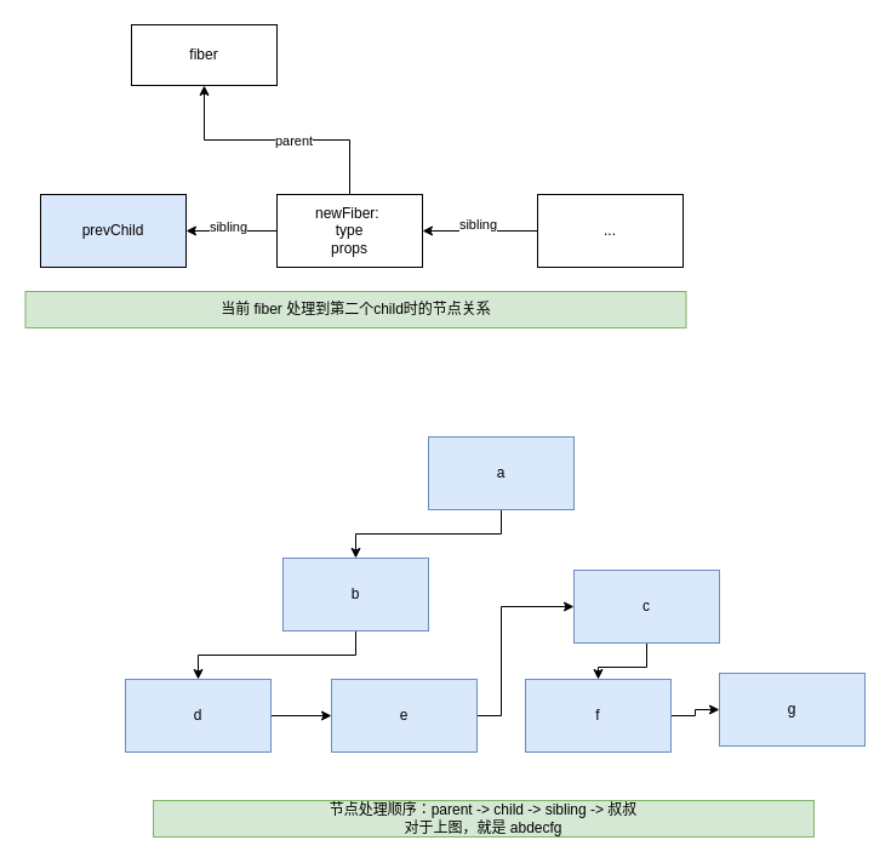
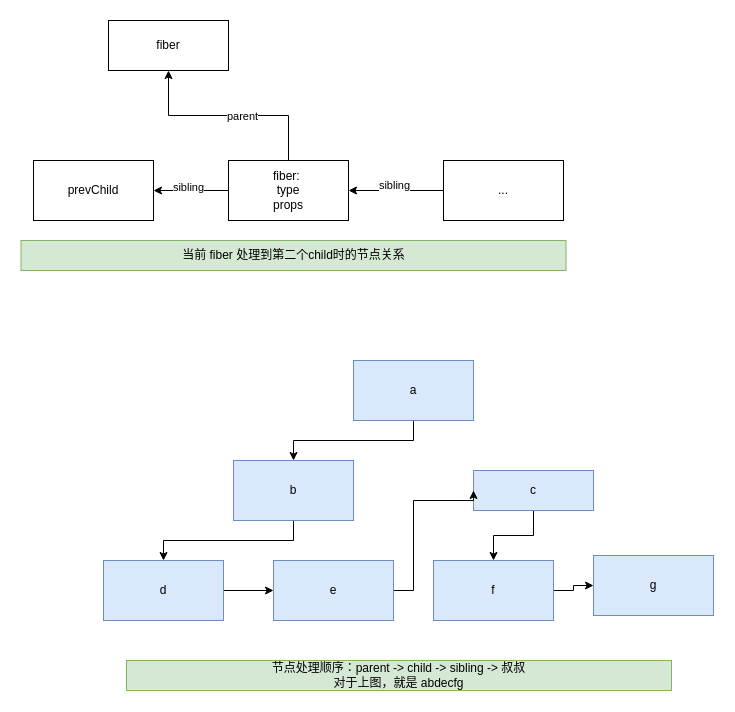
- <mxCell id="3" value="prevChild" style="rounded=0;whiteSpace=wrap;html=1;fillColor=#dae8fc;" vertex="1" parent="1"><mxGeometry x="33" y="160" width="120" height="60" as="geometry" /></mxCell>
+ <mxCell id="3" value="prevChild" style="rounded=0;whiteSpace=wrap;html=1;" vertex="1" parent="1"><mxGeometry x="33" y="160" width="120" height="60" as="geometry" /></mxCell>
- <mxCell id="8" value="newFiber:&amp;nbsp;&lt;div&gt;type&lt;/div&gt;&lt;div&gt;props&lt;/div&gt;" style="rounded=0;whiteSpace=wrap;html=1;" vertex="1" parent="1"><mxGeometry x="228" y="160" width="120" height="60" as="geometry" /></mxCell>
+ <mxCell id="8" value="fiber:&amp;nbsp;&lt;div&gt;type&lt;/div&gt;&lt;div&gt;props&lt;/div&gt;" style="rounded=0;whiteSpace=wrap;html=1;" vertex="1" parent="1"><mxGeometry x="228" y="160" width="120" height="60" as="geometry" /></mxCell>
- <mxCell id="17" value="c" style="rounded=0;whiteSpace=wrap;html=1;fillColor=#dae8fc;strokeColor=#6c8ebf;" vertex="1" parent="1"><mxGeometry x="473" y="470" width="120" height="60" as="geometry" /></mxCell>
+ <mxCell id="17" value="c" style="rounded=0;whiteSpace=wrap;html=1;fillColor=#dae8fc;strokeColor=#6c8ebf;" vertex="1" parent="1"><mxGeometry x="473" y="470" width="120" height="40" as="geometry" /></mxCell>
